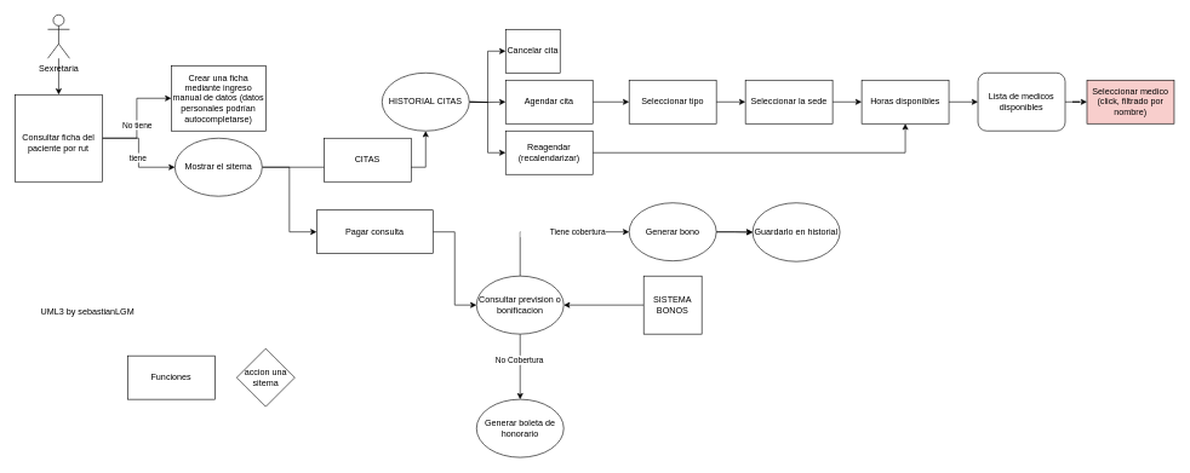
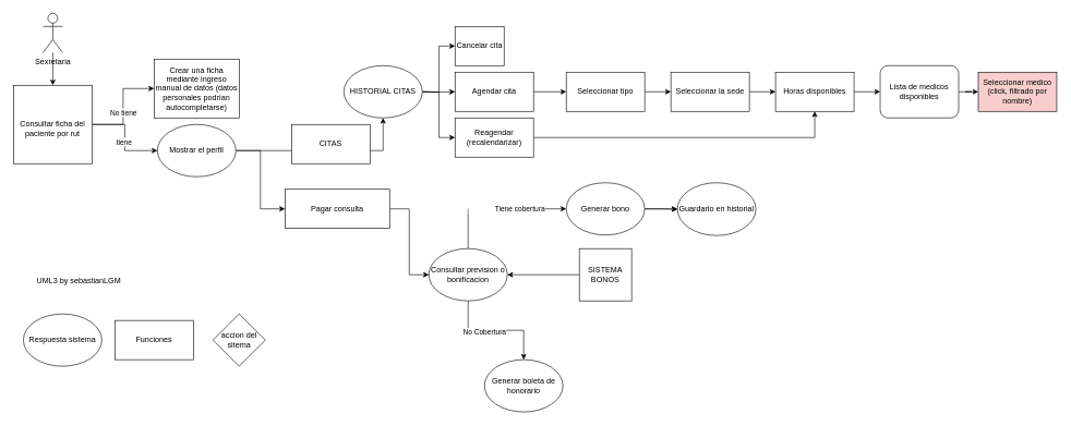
- <mxCell id="24" value="Mostrar el sitema" style="ellipse;whiteSpace=wrap;html=1;" vertex="1" parent="1"><mxGeometry x="240" y="190" width="120" height="80" as="geometry" /></mxCell>
+ <mxCell id="24" value="Mostrar el perfil" style="ellipse;whiteSpace=wrap;html=1;" vertex="1" parent="1"><mxGeometry x="240" y="190" width="120" height="80" as="geometry" /></mxCell>
+ <mxCell id="25" value="Respuesta sistema" style="ellipse;whiteSpace=wrap;html=1;" vertex="1" parent="1"><mxGeometry x="35" y="480" width="120" height="80" as="geometry" /></mxCell>
- <mxCell id="38" value="accion una sitema" style="rhombus;whiteSpace=wrap;html=1;" vertex="1" parent="1"><mxGeometry x="325" y="480" width="80" height="80" as="geometry" /></mxCell>
+ <mxCell id="38" value="accion del sitema" style="rhombus;whiteSpace=wrap;html=1;" vertex="1" parent="1"><mxGeometry x="325" y="480" width="80" height="80" as="geometry" /></mxCell>
- <mxCell id="50" value="Generar boleta de honorario" style="ellipse;whiteSpace=wrap;html=1;" vertex="1" parent="1"><mxGeometry x="655" y="550" width="120" height="80" as="geometry" /></mxCell>
+ <mxCell id="50" value="Generar boleta de honorario" style="ellipse;whiteSpace=wrap;html=1;" vertex="1" parent="1"><mxGeometry x="740" y="550" width="120" height="80" as="geometry" /></mxCell>
